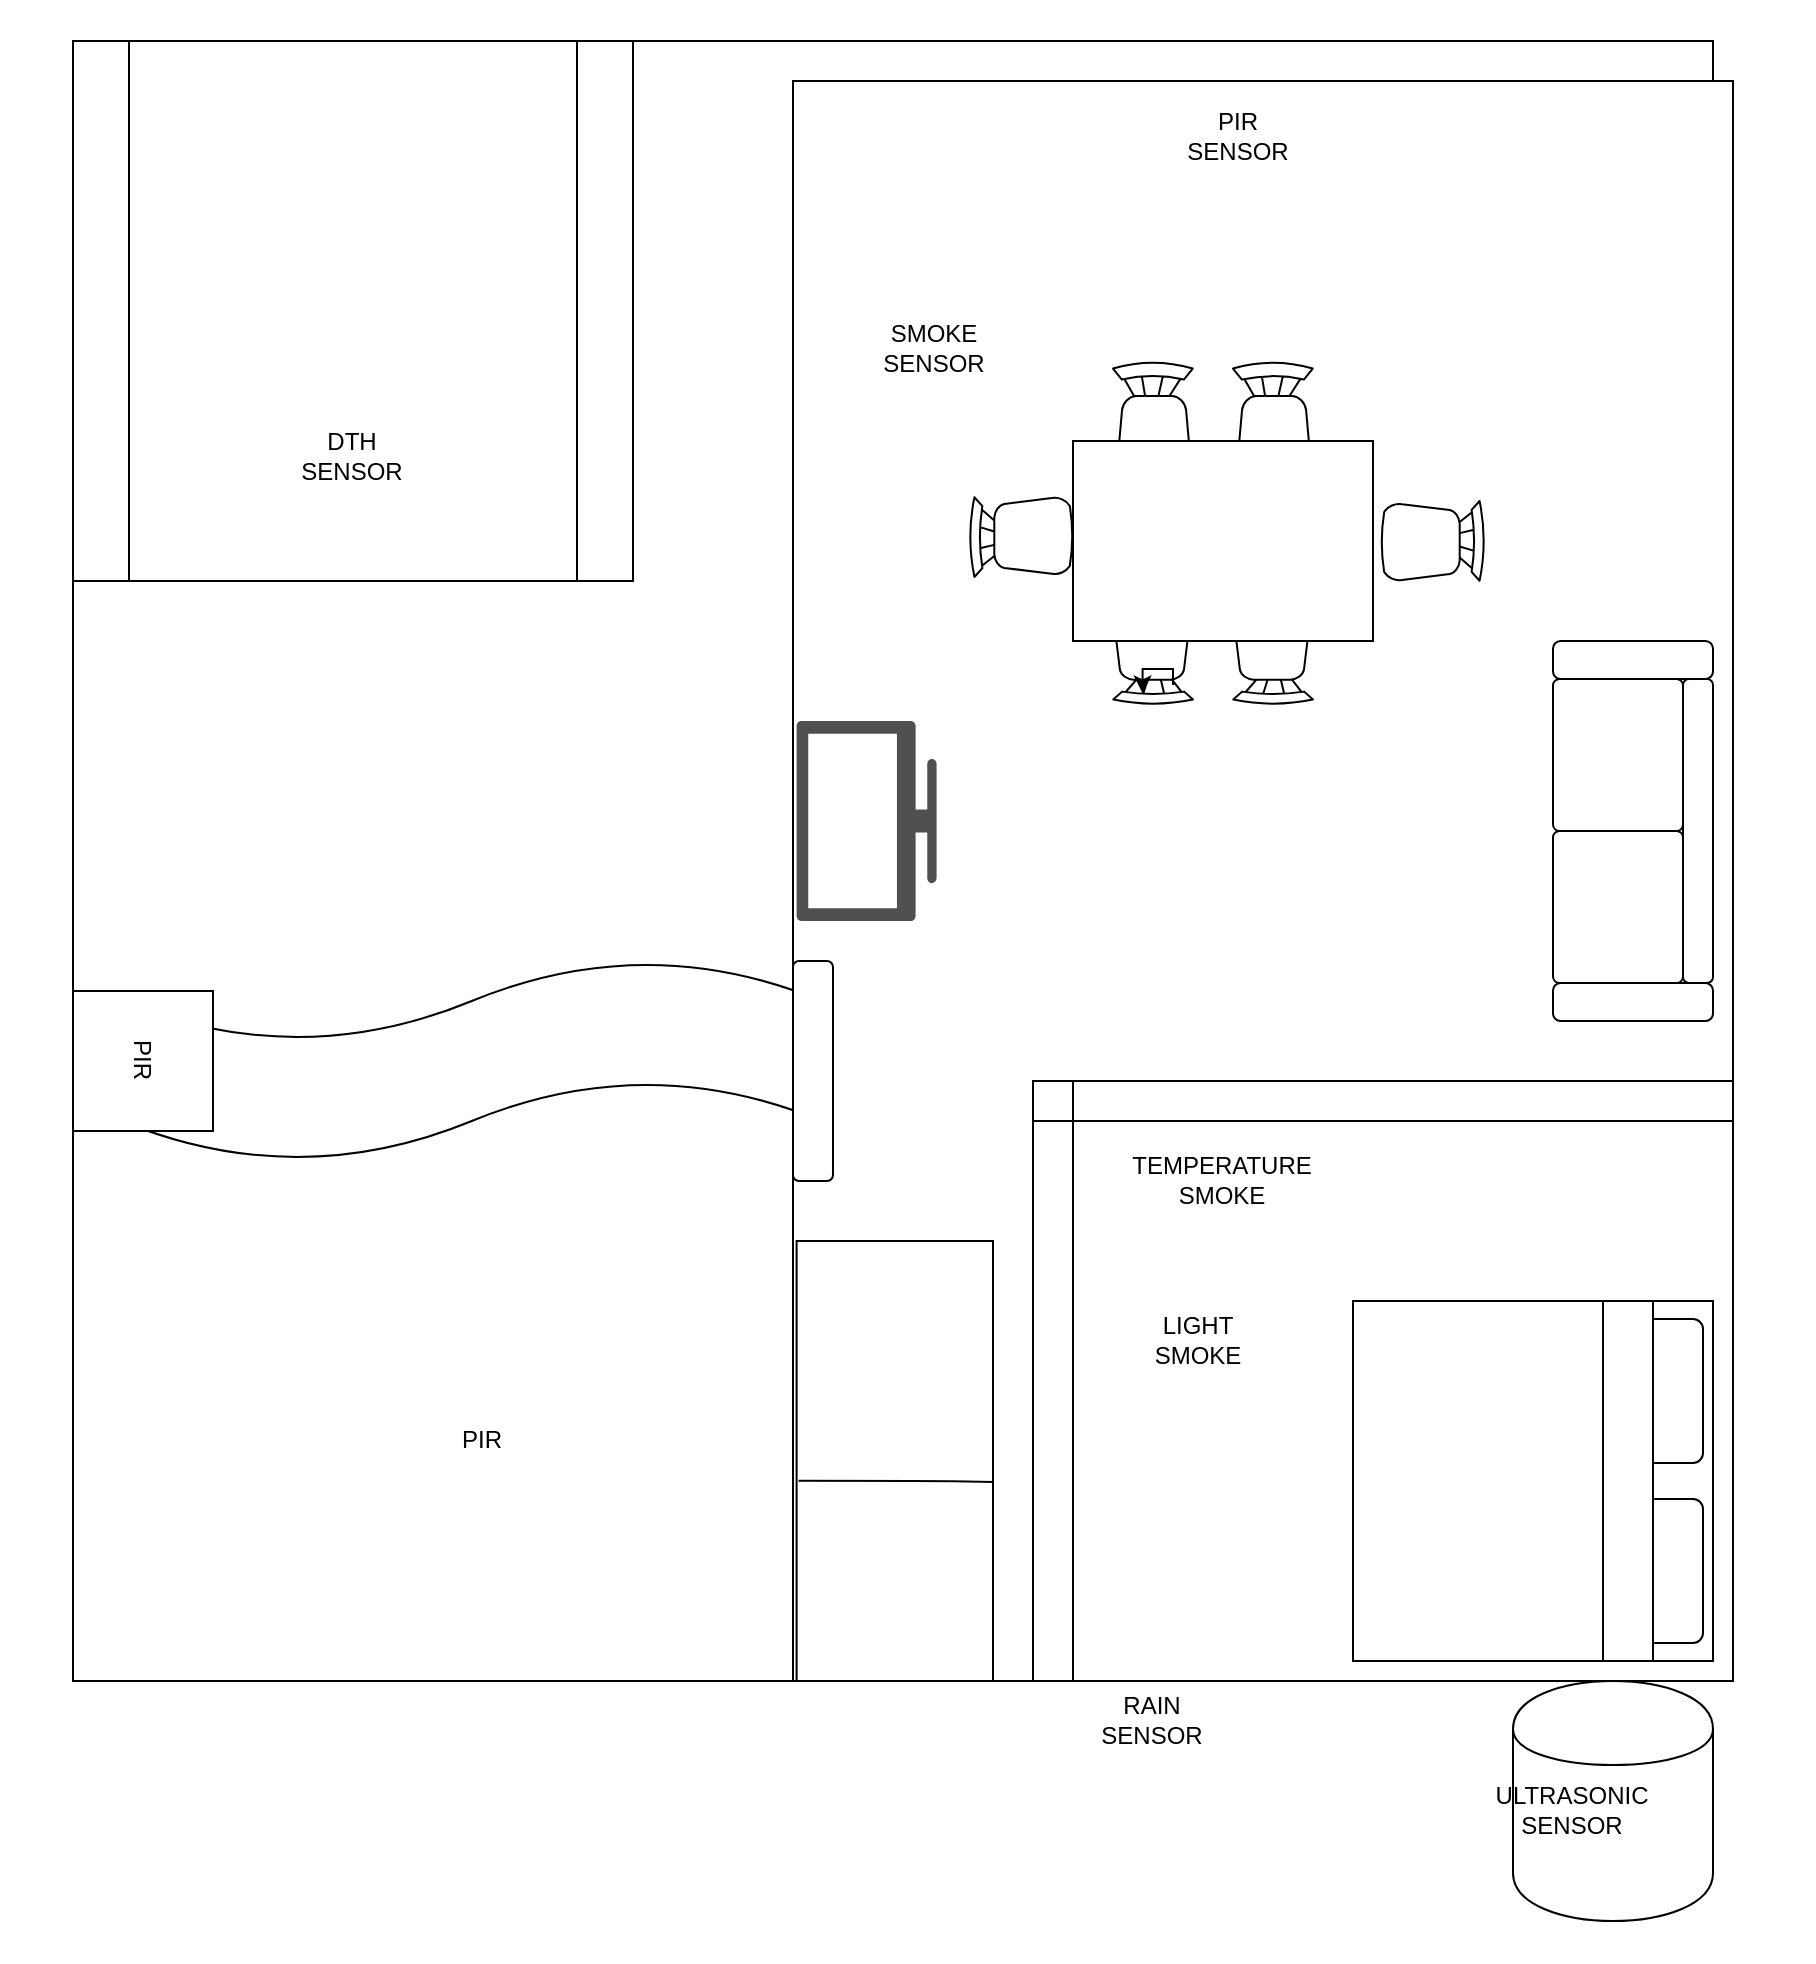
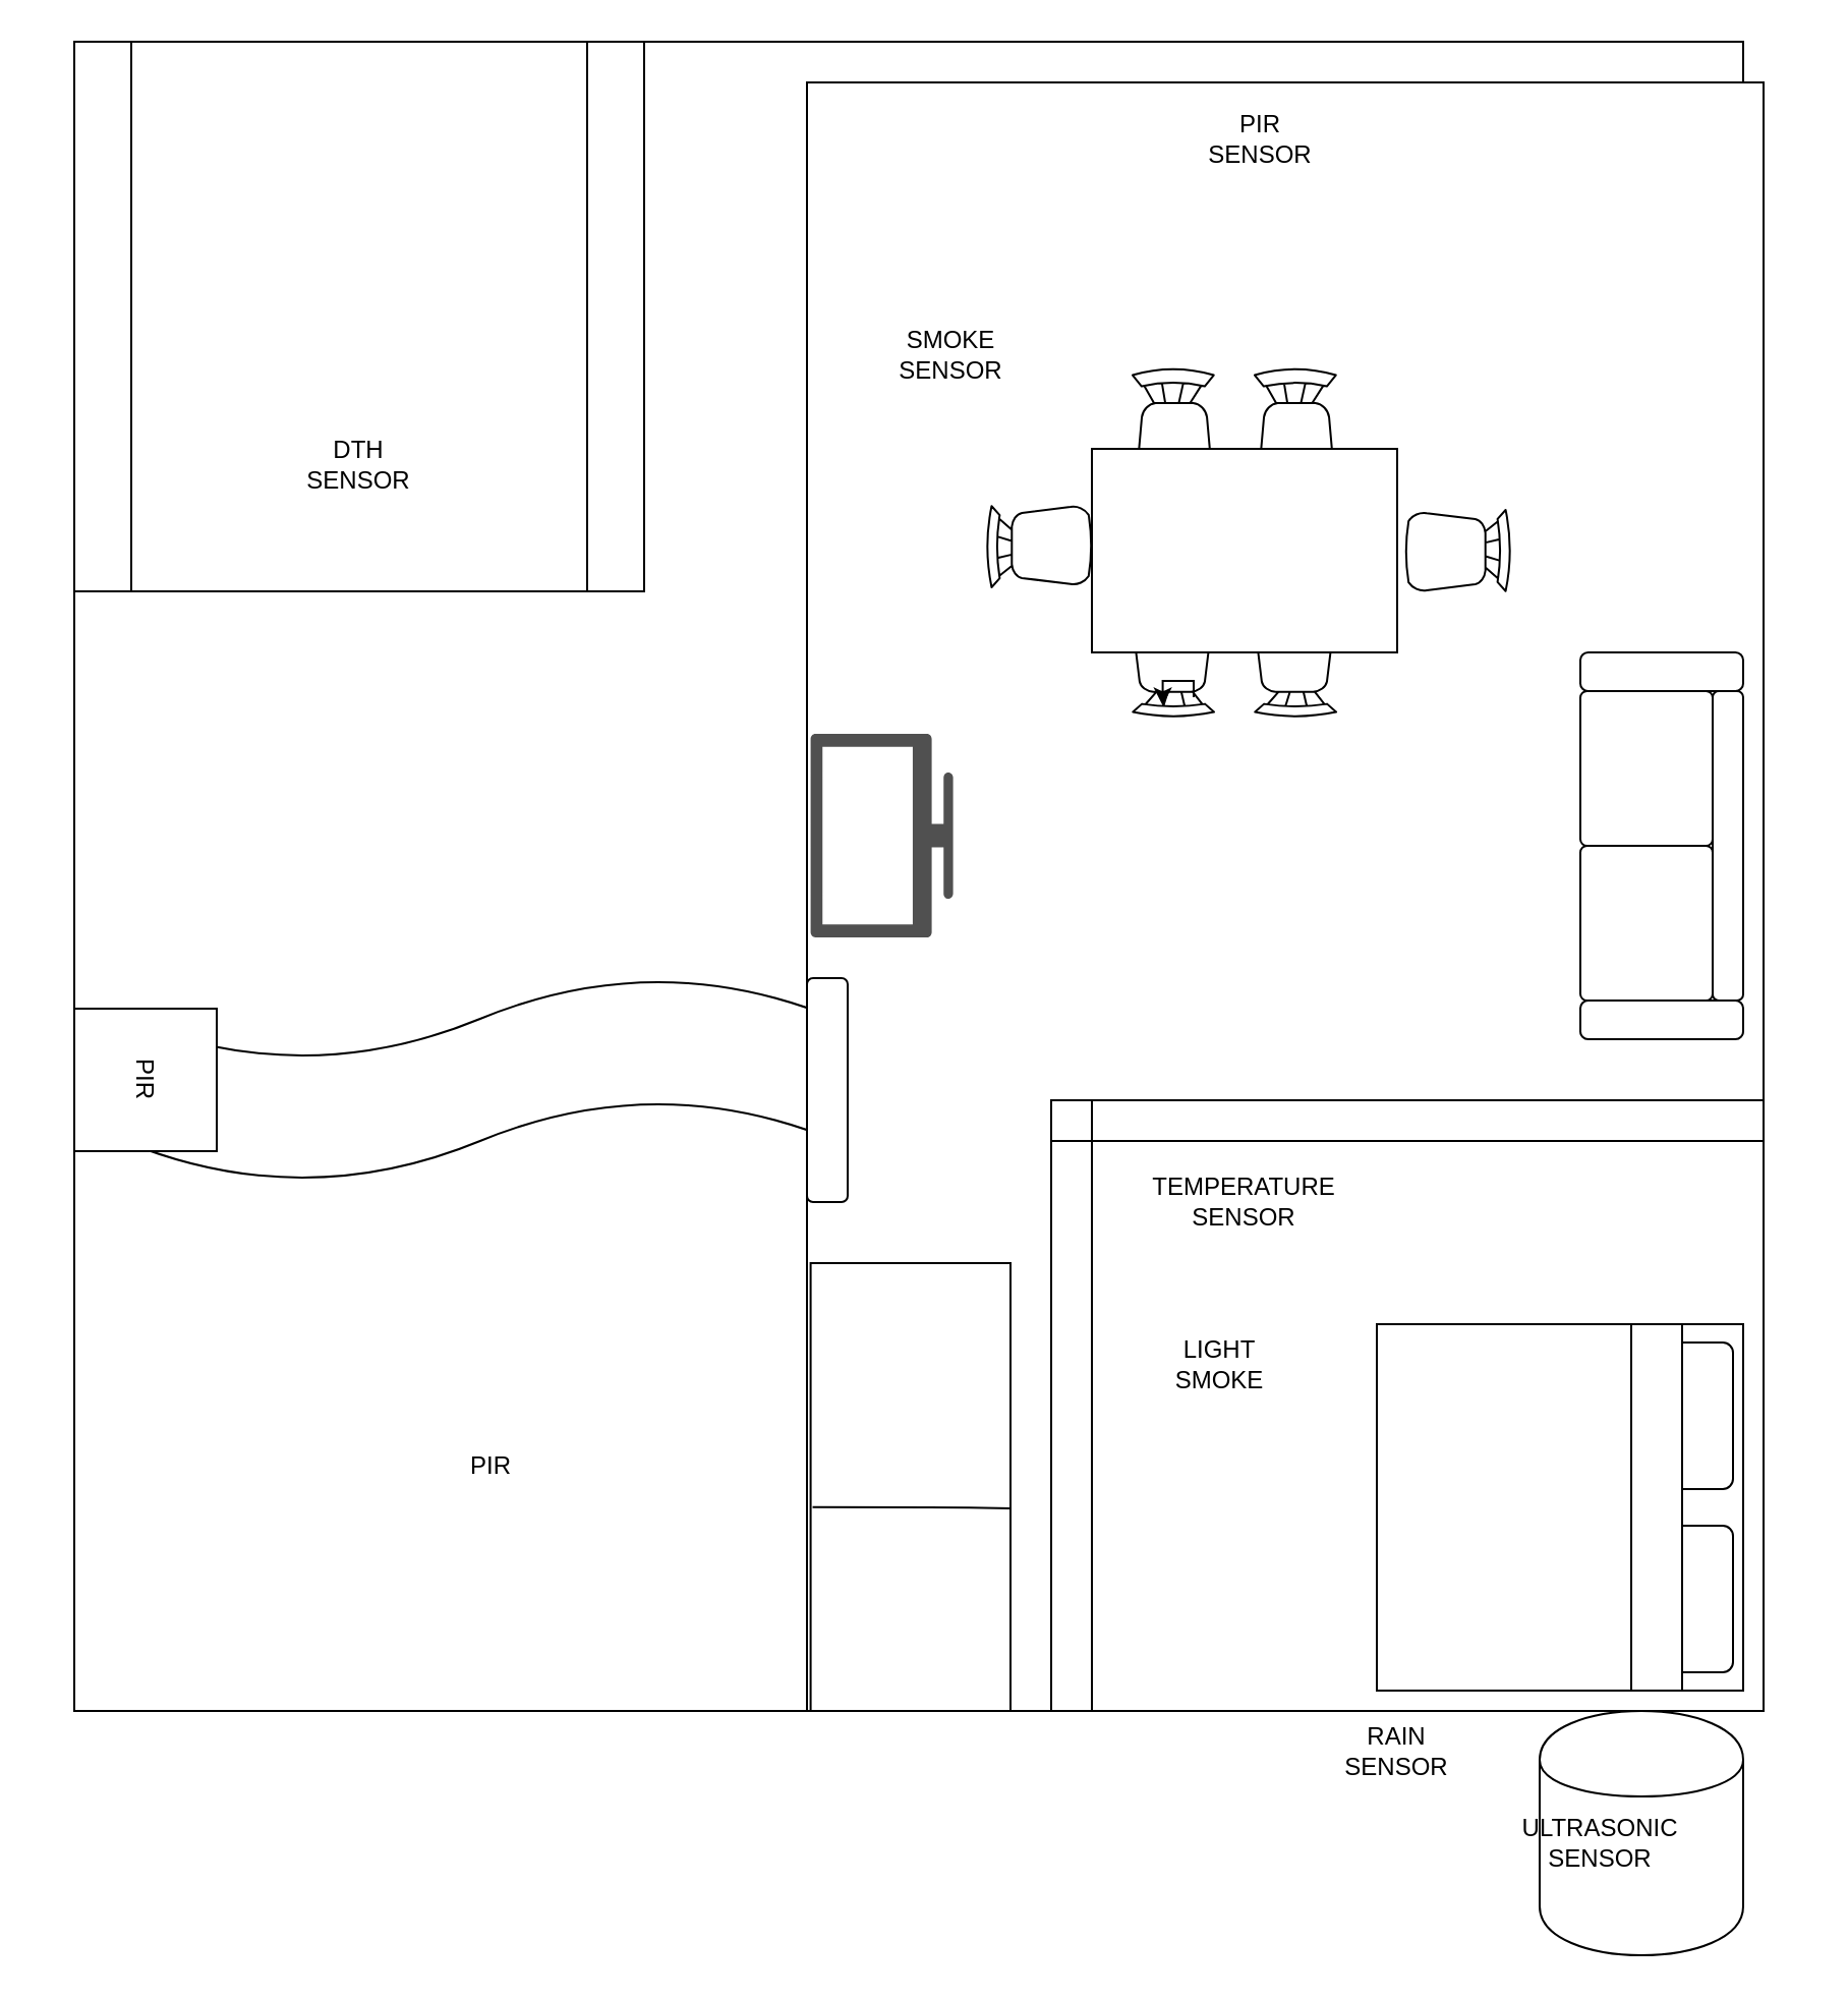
- <mxCell id="53" value="TEMPERATURE SMOKE" style="text;html=1;strokeColor=none;fillColor=none;align=center;verticalAlign=middle;whiteSpace=wrap;rounded=0;" vertex="1" parent="1"><mxGeometry x="591" y="580" width="40" height="20" as="geometry" /></mxCell>
+ <mxCell id="53" value="TEMPERATURE SENSOR" style="text;html=1;strokeColor=none;fillColor=none;align=center;verticalAlign=middle;whiteSpace=wrap;rounded=0;" vertex="1" parent="1"><mxGeometry x="591" y="580" width="40" height="20" as="geometry" /></mxCell>
- <mxCell id="52" value="RAIN SENSOR" style="text;html=1;strokeColor=none;fillColor=none;align=center;verticalAlign=middle;whiteSpace=wrap;rounded=0;" vertex="1" parent="1"><mxGeometry x="556" y="850" width="40" height="20" as="geometry" /></mxCell>
+ <mxCell id="52" value="RAIN SENSOR" style="text;html=1;strokeColor=none;fillColor=none;align=center;verticalAlign=middle;whiteSpace=wrap;rounded=0;" vertex="1" parent="1"><mxGeometry x="666" y="850" width="40" height="20" as="geometry" /></mxCell>
